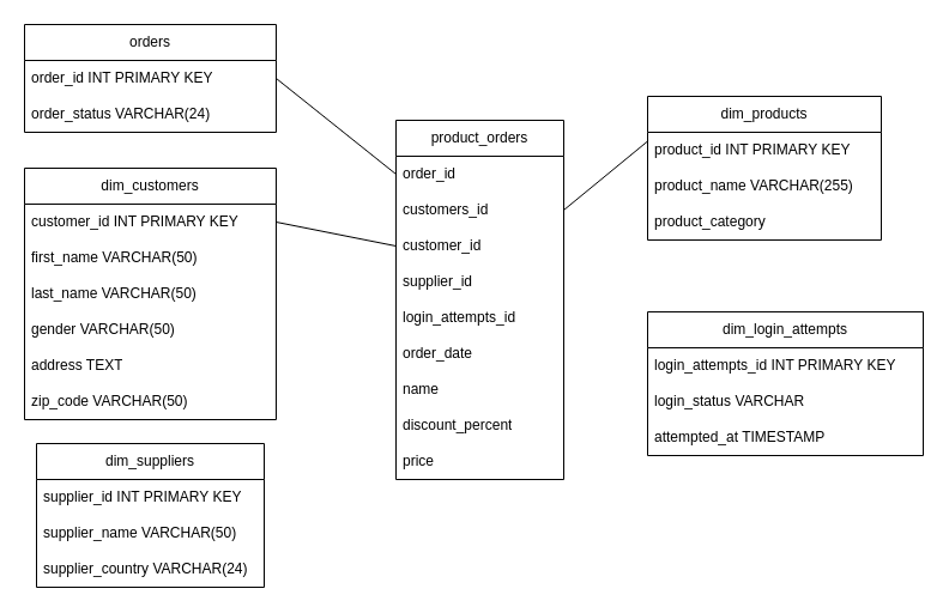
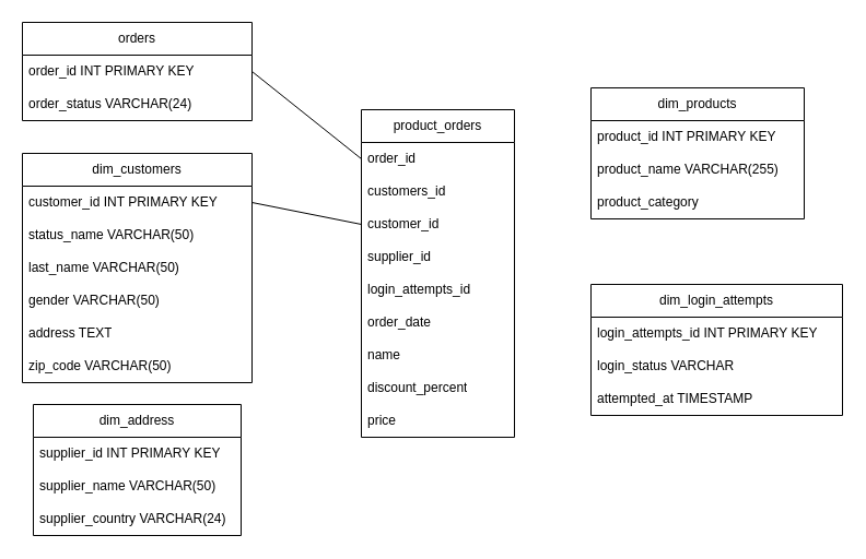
- <mxCell id="34" value="" style="endArrow=none;html=1;rounded=0;exitX=0.003;exitY=0.234;exitDx=0;exitDy=0;entryX=1;entryY=0.5;entryDx=0;entryDy=0;exitPerimeter=0;" edge="1" parent="1" source="31" target="4"><mxGeometry width="50" height="50" relative="1" as="geometry"><mxPoint x="180" y="65" as="sourcePoint" /><mxPoint x="315" y="235" as="targetPoint" /></mxGeometry></mxCell>
- <mxCell id="18" value="first_name VARCHAR(50)" style="text;strokeColor=none;fillColor=none;align=left;verticalAlign=middle;spacingLeft=4;spacingRight=4;overflow=hidden;points=[[0,0.5],[1,0.5]];portConstraint=eastwest;rotatable=0;whiteSpace=wrap;html=1;" vertex="1" parent="16"><mxGeometry y="60" width="210" height="30" as="geometry" /></mxCell>
+ <mxCell id="18" value="status_name VARCHAR(50)" style="text;strokeColor=none;fillColor=none;align=left;verticalAlign=middle;spacingLeft=4;spacingRight=4;overflow=hidden;points=[[0,0.5],[1,0.5]];portConstraint=eastwest;rotatable=0;whiteSpace=wrap;html=1;" vertex="1" parent="16"><mxGeometry y="60" width="210" height="30" as="geometry" /></mxCell>
- <mxCell id="12" value="dim_suppliers" style="swimlane;fontStyle=0;childLayout=stackLayout;horizontal=1;startSize=30;horizontalStack=0;resizeParent=1;resizeParentMax=0;resizeLast=0;collapsible=1;marginBottom=0;whiteSpace=wrap;html=1;" vertex="1" parent="1"><mxGeometry x="30" y="370" width="190" height="120" as="geometry" /></mxCell>
+ <mxCell id="12" value="dim_address" style="swimlane;fontStyle=0;childLayout=stackLayout;horizontal=1;startSize=30;horizontalStack=0;resizeParent=1;resizeParentMax=0;resizeLast=0;collapsible=1;marginBottom=0;whiteSpace=wrap;html=1;" vertex="1" parent="1"><mxGeometry x="30" y="370" width="190" height="120" as="geometry" /></mxCell>
